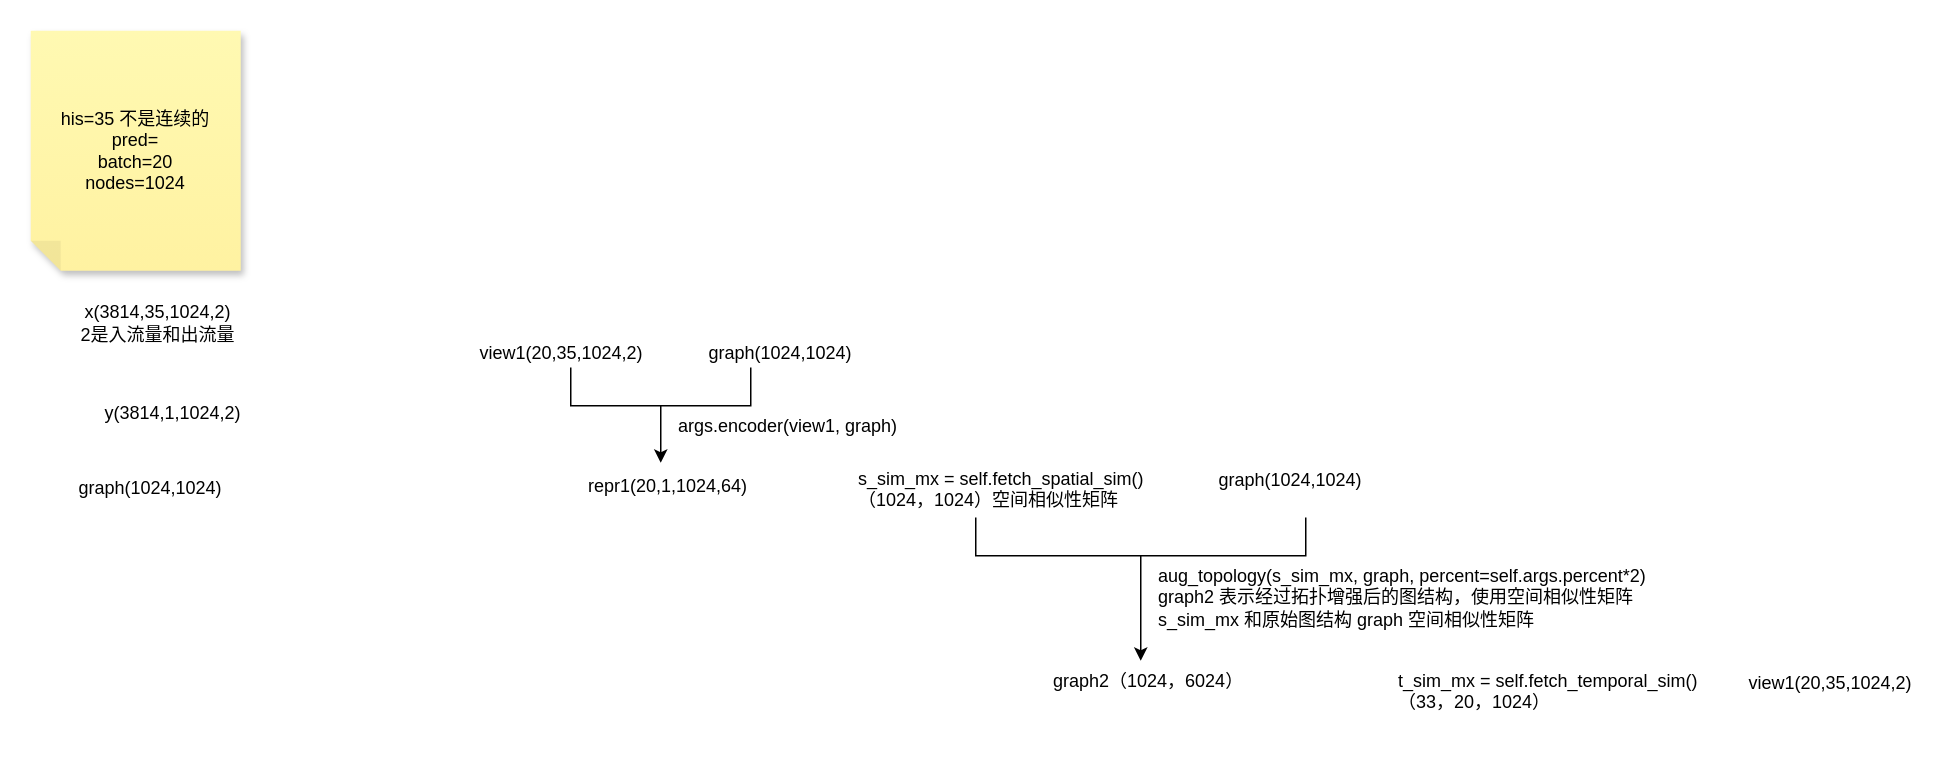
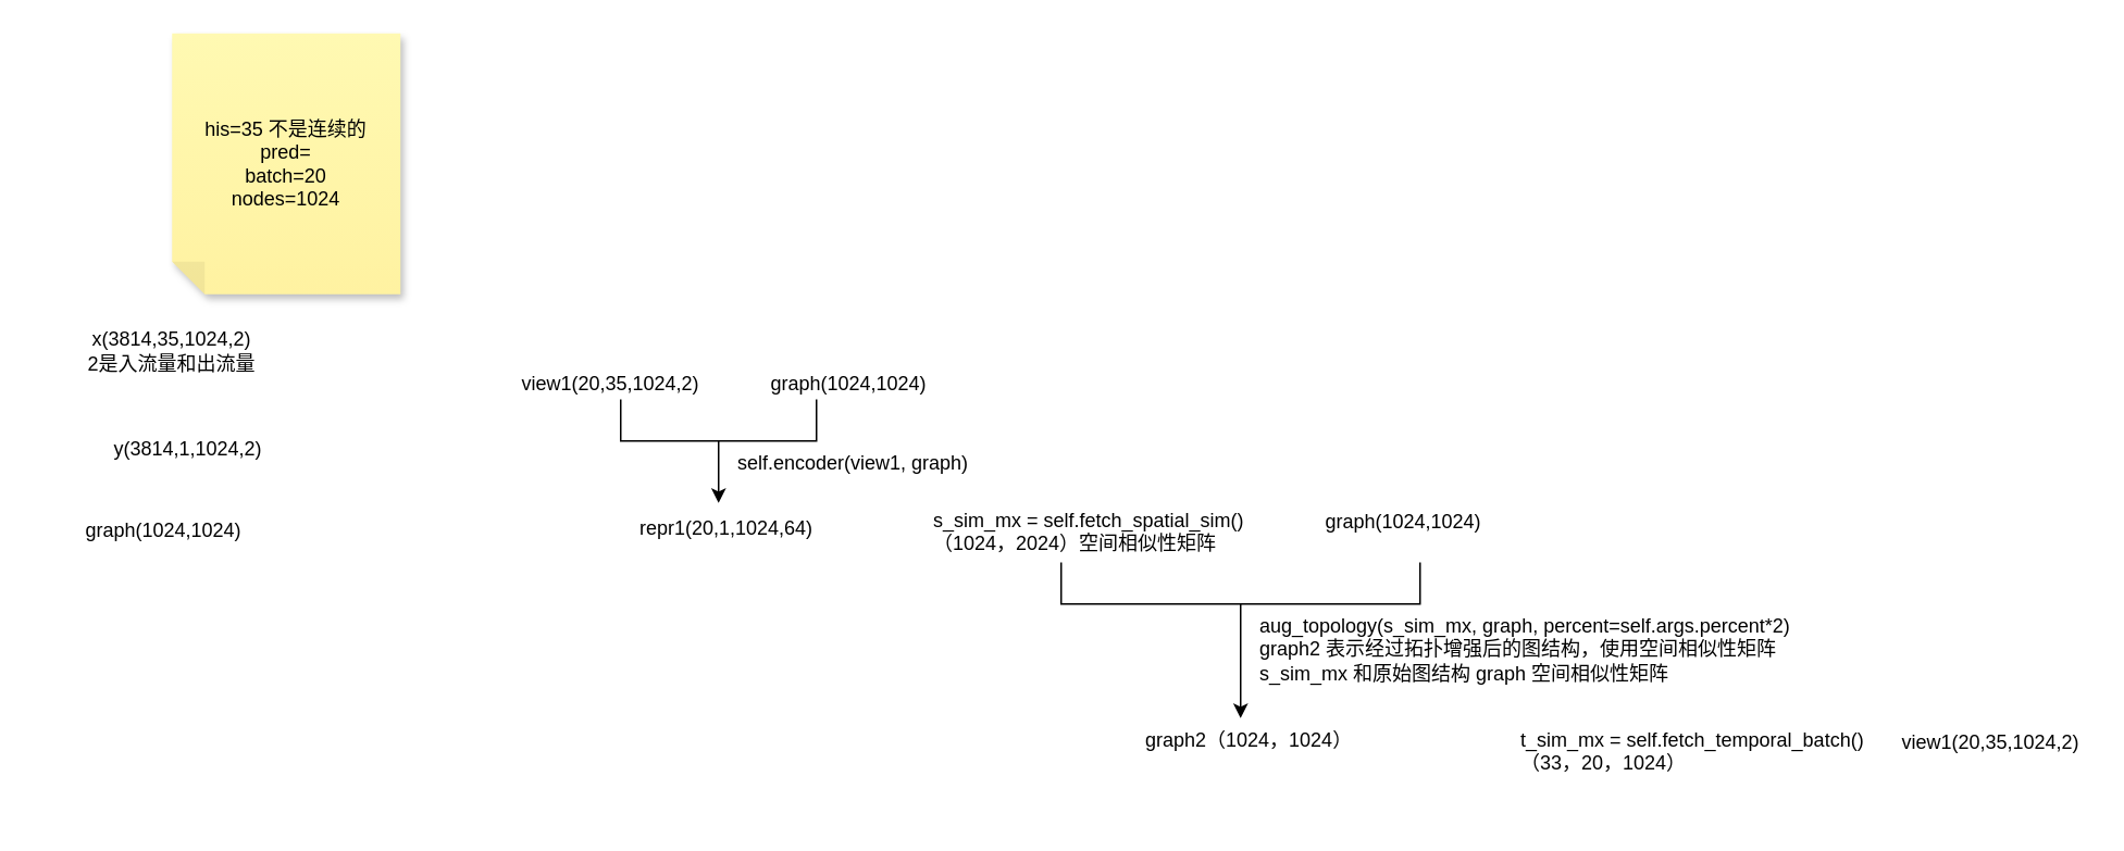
- <mxCell id="4" value="his=35 不是连续的&lt;div&gt;pred=&lt;/div&gt;&lt;div&gt;batch=20&lt;/div&gt;&lt;div&gt;nodes=1024&lt;/div&gt;" style="shape=note;whiteSpace=wrap;html=1;backgroundOutline=1;fontColor=#000000;darkOpacity=0.05;fillColor=#FFF9B2;strokeColor=none;fillStyle=solid;direction=west;gradientDirection=north;gradientColor=#FFF2A1;shadow=1;size=20;pointerEvents=1;" vertex="1" parent="1"><mxGeometry x="20" y="20" width="140" height="160" as="geometry" /></mxCell>
+ <mxCell id="4" value="his=35 不是连续的&lt;div&gt;pred=&lt;/div&gt;&lt;div&gt;batch=20&lt;/div&gt;&lt;div&gt;nodes=1024&lt;/div&gt;" style="shape=note;whiteSpace=wrap;html=1;backgroundOutline=1;fontColor=#000000;darkOpacity=0.05;fillColor=#FFF9B2;strokeColor=none;fillStyle=solid;direction=west;gradientDirection=north;gradientColor=#FFF2A1;shadow=1;size=20;pointerEvents=1;" vertex="1" parent="1"><mxGeometry x="105" y="20" width="140" height="160" as="geometry" /></mxCell>
- <mxCell id="10" value="args.encoder(view1, graph)" style="text;whiteSpace=wrap;html=1;" vertex="1" parent="1"><mxGeometry x="450" y="270" width="170" height="40" as="geometry" /></mxCell>
+ <mxCell id="10" value="self.encoder(view1, graph)" style="text;whiteSpace=wrap;html=1;" vertex="1" parent="1"><mxGeometry x="450" y="270" width="170" height="40" as="geometry" /></mxCell>
- <mxCell id="12" value="s_sim_mx = self.fetch_spatial_sim()&lt;div&gt;（1024，1024）空间相似性矩阵&lt;/div&gt;" style="text;whiteSpace=wrap;html=1;" vertex="1" parent="1"><mxGeometry x="570" y="305" width="220" height="40" as="geometry" /></mxCell>
+ <mxCell id="12" value="s_sim_mx = self.fetch_spatial_sim()&lt;div&gt;（1024，2024）空间相似性矩阵&lt;/div&gt;" style="text;whiteSpace=wrap;html=1;" vertex="1" parent="1"><mxGeometry x="570" y="305" width="220" height="40" as="geometry" /></mxCell>
- <mxCell id="17" value="graph2（1024，6024）" style="text;whiteSpace=wrap;html=1;" vertex="1" parent="1"><mxGeometry x="700" y="440" width="140" height="30" as="geometry" /></mxCell>
+ <mxCell id="17" value="graph2（1024，1024）" style="text;whiteSpace=wrap;html=1;" vertex="1" parent="1"><mxGeometry x="700" y="440" width="140" height="30" as="geometry" /></mxCell>
- <mxCell id="18" value="t_sim_mx = self.fetch_temporal_sim()&lt;div&gt;（33，20，1024）&lt;/div&gt;" style="text;whiteSpace=wrap;html=1;" vertex="1" parent="1"><mxGeometry x="930" y="440" width="230" height="60" as="geometry" /></mxCell>
+ <mxCell id="18" value="t_sim_mx = self.fetch_temporal_batch()&lt;div&gt;（33，20，1024）&lt;/div&gt;" style="text;whiteSpace=wrap;html=1;" vertex="1" parent="1"><mxGeometry x="930" y="440" width="230" height="60" as="geometry" /></mxCell>
